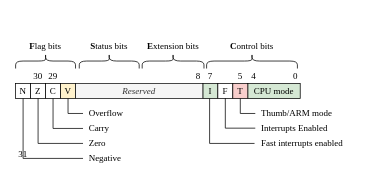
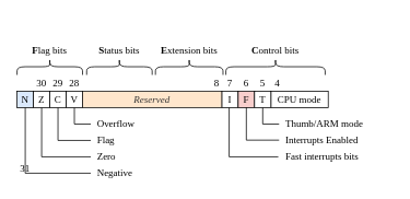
+ <mxCell id="16" value="28" style="text;html=1;strokeColor=none;fillColor=none;align=center;verticalAlign=middle;whiteSpace=wrap;rounded=0;fontFamily=Computer Modern;" vertex="1" parent="1"><mxGeometry x="80" y="91" width="20" height="20" as="geometry" /></mxCell>
+ <mxCell id="20" value="6" style="text;html=1;strokeColor=none;fillColor=none;align=center;verticalAlign=middle;whiteSpace=wrap;rounded=0;fontFamily=Computer Modern;" vertex="1" parent="1"><mxGeometry x="290" y="91" width="20" height="20" as="geometry" /></mxCell>
- <mxCell id="12" value="0" style="text;html=1;strokeColor=none;fillColor=none;align=center;verticalAlign=middle;whiteSpace=wrap;rounded=0;fontFamily=Computer Modern;" vertex="1" parent="1"><mxGeometry x="384" y="91" width="20" height="20" as="geometry" /></mxCell>
- <mxCell id="2" value="N" style="rounded=0;whiteSpace=wrap;html=1;fontFamily=Computer Modern;" vertex="1" parent="1"><mxGeometry x="20" y="111" width="20" height="20" as="geometry" /></mxCell>
+ <mxCell id="2" value="N" style="rounded=0;whiteSpace=wrap;html=1;fontFamily=Computer Modern;fillColor=#dae8fc;" vertex="1" parent="1"><mxGeometry x="20" y="111" width="20" height="20" as="geometry" /></mxCell>
- <mxCell id="5" value="V" style="rounded=0;whiteSpace=wrap;html=1;fontFamily=Computer Modern;fillColor=#fff2cc;" vertex="1" parent="1"><mxGeometry x="80" y="111" width="20" height="20" as="geometry" /></mxCell>
+ <mxCell id="5" value="V" style="rounded=0;whiteSpace=wrap;html=1;fontFamily=Computer Modern;" vertex="1" parent="1"><mxGeometry x="80" y="111" width="20" height="20" as="geometry" /></mxCell>
- <mxCell id="10" value="Reserved" style="rounded=0;whiteSpace=wrap;html=1;fontFamily=Computer Modern;fontStyle=2;fillColor=#f5f5f5;fontColor=#333333;strokeColor=#0D0D0D;" vertex="1" parent="1"><mxGeometry x="100" y="111" width="170" height="20" as="geometry" /></mxCell>
+ <mxCell id="10" value="Reserved" style="rounded=0;whiteSpace=wrap;html=1;fontFamily=Computer Modern;fontStyle=2;fillColor=#ffe6cc;fontColor=#333333;strokeColor=#0D0D0D;" vertex="1" parent="1"><mxGeometry x="100" y="111" width="170" height="20" as="geometry" /></mxCell>
- <mxCell id="7" value="I" style="rounded=0;whiteSpace=wrap;html=1;fontFamily=Computer Modern;fillColor=#d5e8d4;" vertex="1" parent="1"><mxGeometry x="270" y="111" width="20" height="20" as="geometry" /></mxCell>
+ <mxCell id="7" value="I" style="rounded=0;whiteSpace=wrap;html=1;fontFamily=Computer Modern;" vertex="1" parent="1"><mxGeometry x="270" y="111" width="20" height="20" as="geometry" /></mxCell>
- <mxCell id="8" value="F" style="rounded=0;whiteSpace=wrap;html=1;fontFamily=Computer Modern;" vertex="1" parent="1"><mxGeometry x="290" y="111" width="20" height="20" as="geometry" /></mxCell>
+ <mxCell id="8" value="F" style="rounded=0;whiteSpace=wrap;html=1;fontFamily=Computer Modern;fillColor=#f8cecc;" vertex="1" parent="1"><mxGeometry x="290" y="111" width="20" height="20" as="geometry" /></mxCell>
- <mxCell id="9" value="T" style="rounded=0;whiteSpace=wrap;html=1;fontFamily=Computer Modern;fillColor=#f8cecc;" vertex="1" parent="1"><mxGeometry x="310" y="111" width="20" height="20" as="geometry" /></mxCell>
+ <mxCell id="9" value="T" style="rounded=0;whiteSpace=wrap;html=1;fontFamily=Computer Modern;" vertex="1" parent="1"><mxGeometry x="310" y="111" width="20" height="20" as="geometry" /></mxCell>
- <mxCell id="6" value="CPU mode" style="rounded=0;whiteSpace=wrap;html=1;fontFamily=Computer Modern;fillColor=#d5e8d4;" vertex="1" parent="1"><mxGeometry x="330" y="111" width="70" height="20" as="geometry" /></mxCell>
+ <mxCell id="6" value="CPU mode" style="rounded=0;whiteSpace=wrap;html=1;fontFamily=Computer Modern;" vertex="1" parent="1"><mxGeometry x="330" y="111" width="70" height="20" as="geometry" /></mxCell>
- <mxCell id="30" value="Carry" style="text;html=1;strokeColor=none;fillColor=none;align=left;verticalAlign=middle;whiteSpace=wrap;rounded=0;fontFamily=Computer Modern;" vertex="1" parent="1"><mxGeometry x="116" y="160.63" width="50" height="20" as="geometry" /></mxCell>
+ <mxCell id="30" value="Flag" style="text;html=1;strokeColor=none;fillColor=none;align=left;verticalAlign=middle;whiteSpace=wrap;rounded=0;fontFamily=Computer Modern;" vertex="1" parent="1"><mxGeometry x="116" y="160.63" width="50" height="20" as="geometry" /></mxCell>
- <mxCell id="42" value="Fast interrupts enabled" style="text;html=1;strokeColor=none;fillColor=none;align=left;verticalAlign=middle;whiteSpace=wrap;rounded=0;fontFamily=Computer Modern;" vertex="1" parent="1"><mxGeometry x="345.63" y="180.63" width="132" height="20" as="geometry" /></mxCell>
+ <mxCell id="42" value="Fast interrupts bits" style="text;html=1;strokeColor=none;fillColor=none;align=left;verticalAlign=middle;whiteSpace=wrap;rounded=0;fontFamily=Computer Modern;" vertex="1" parent="1"><mxGeometry x="345.63" y="180.63" width="132" height="20" as="geometry" /></mxCell>
